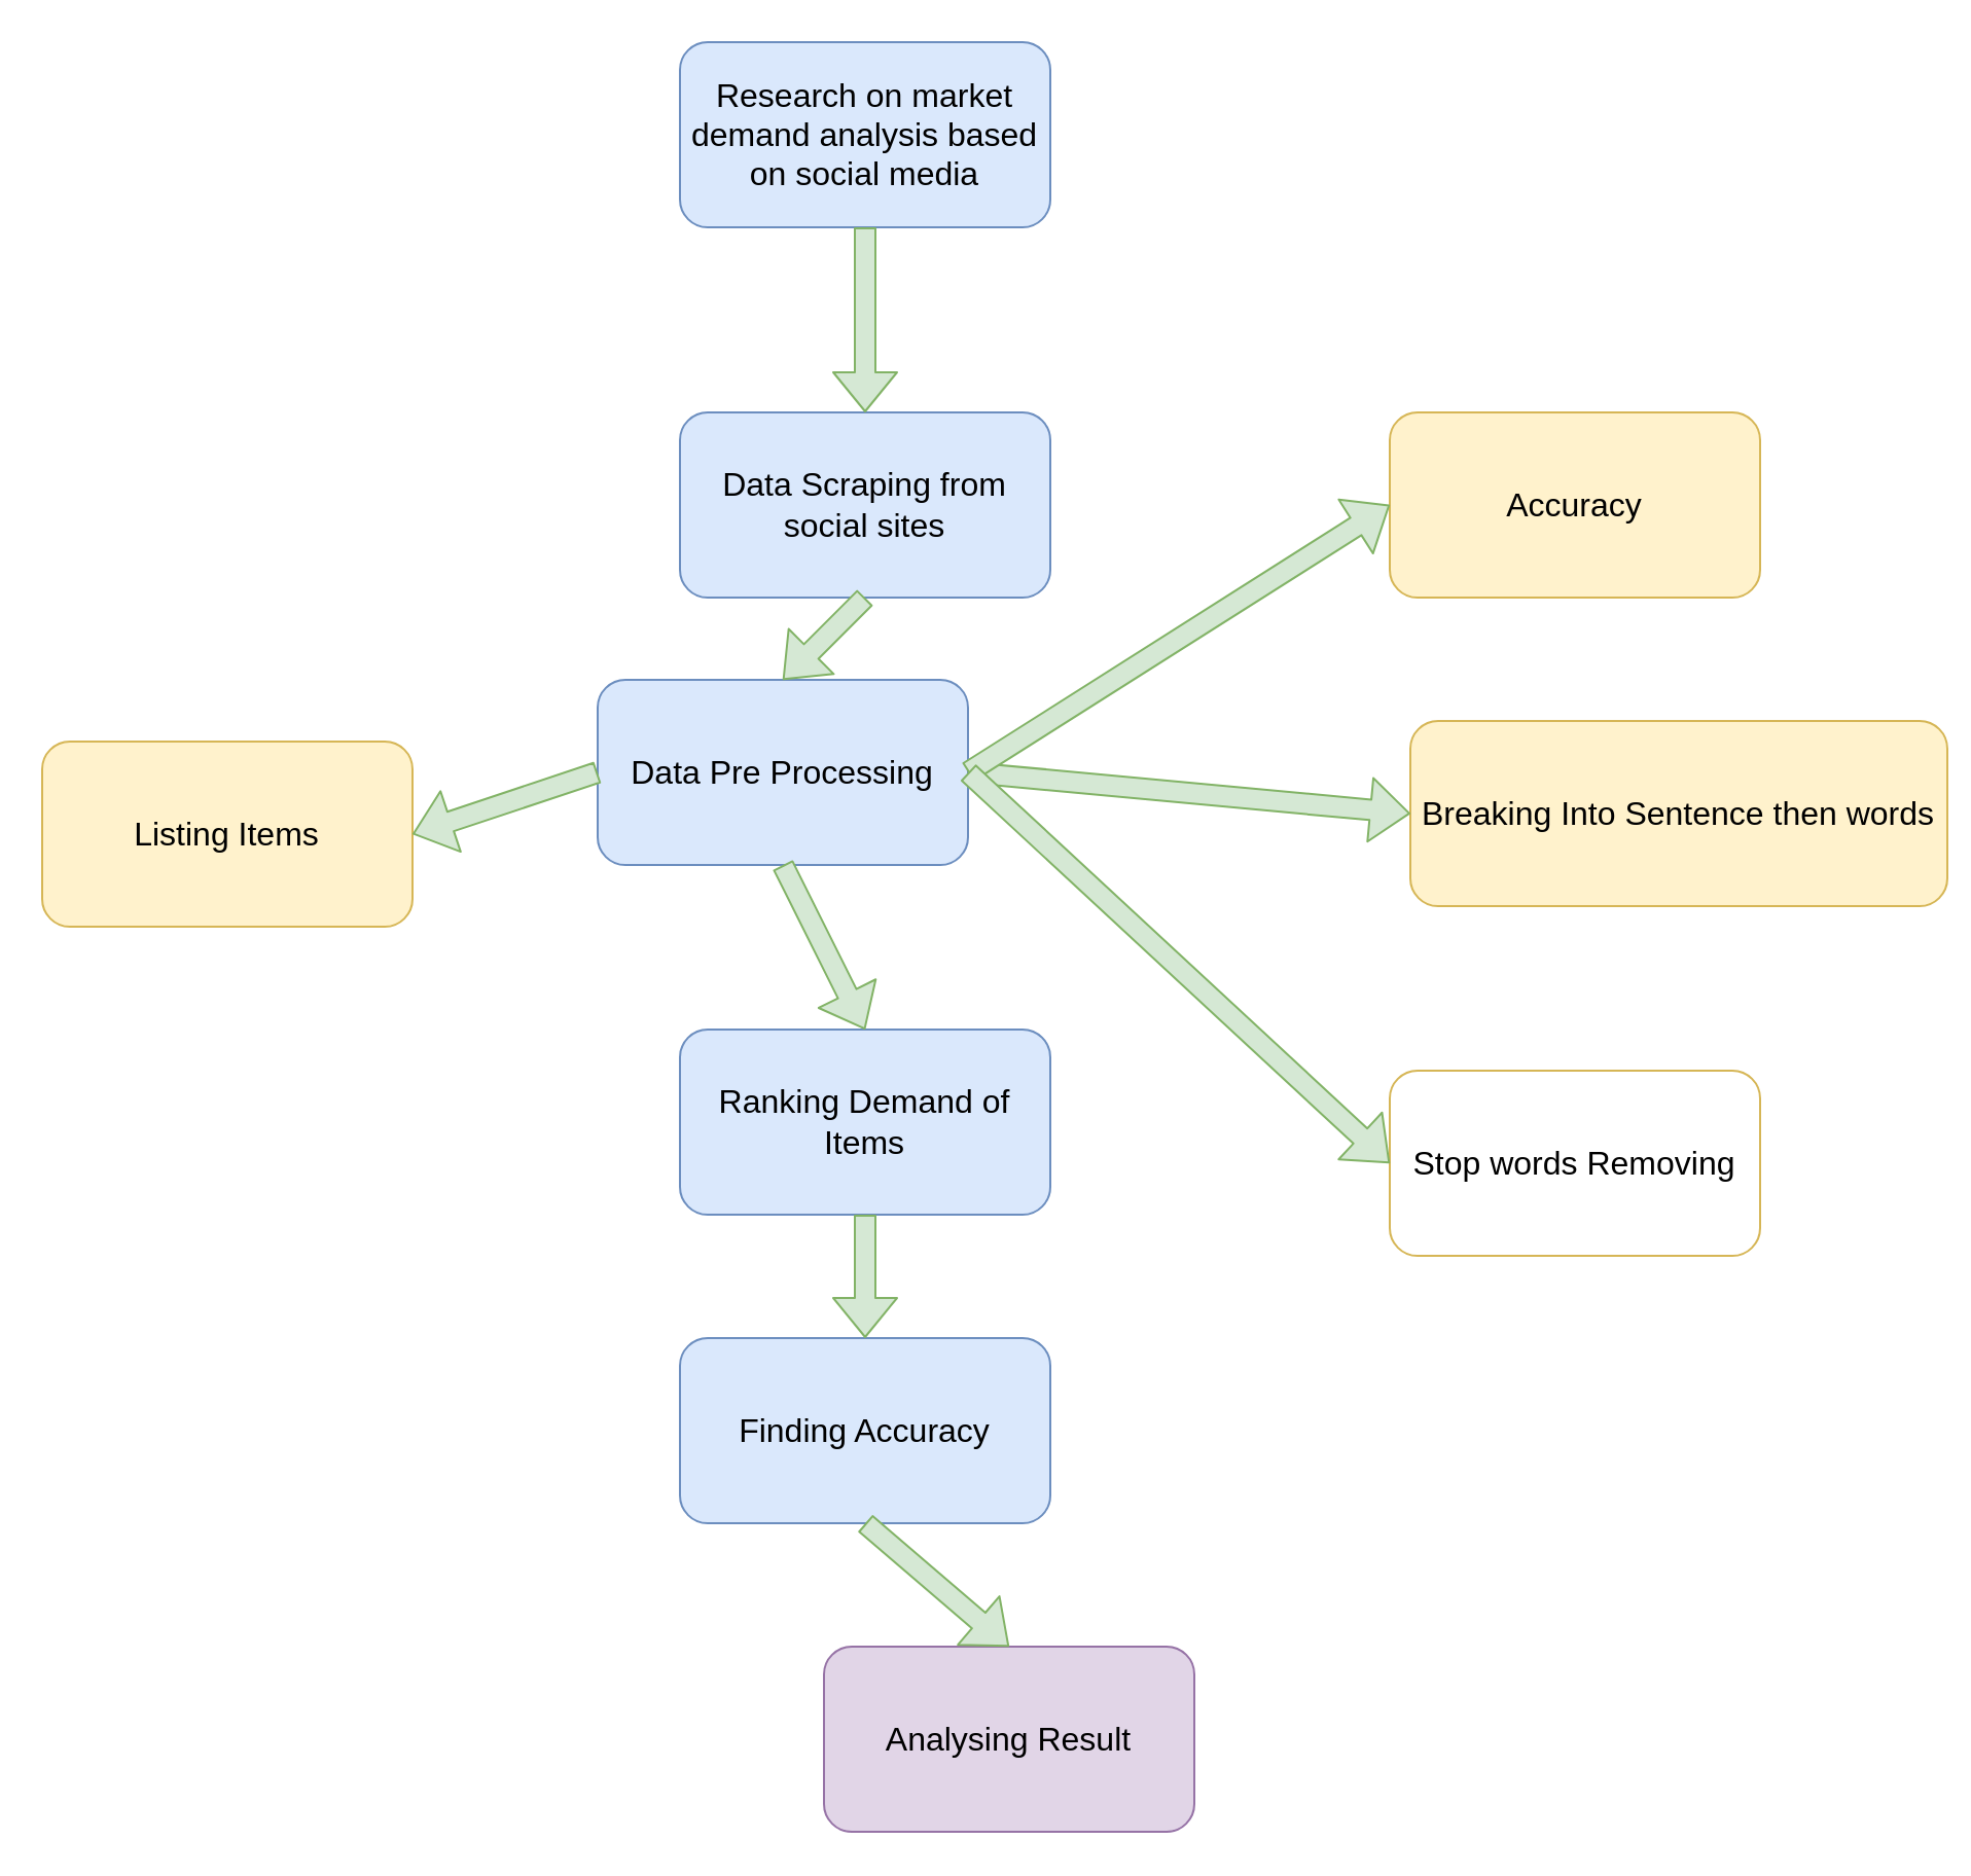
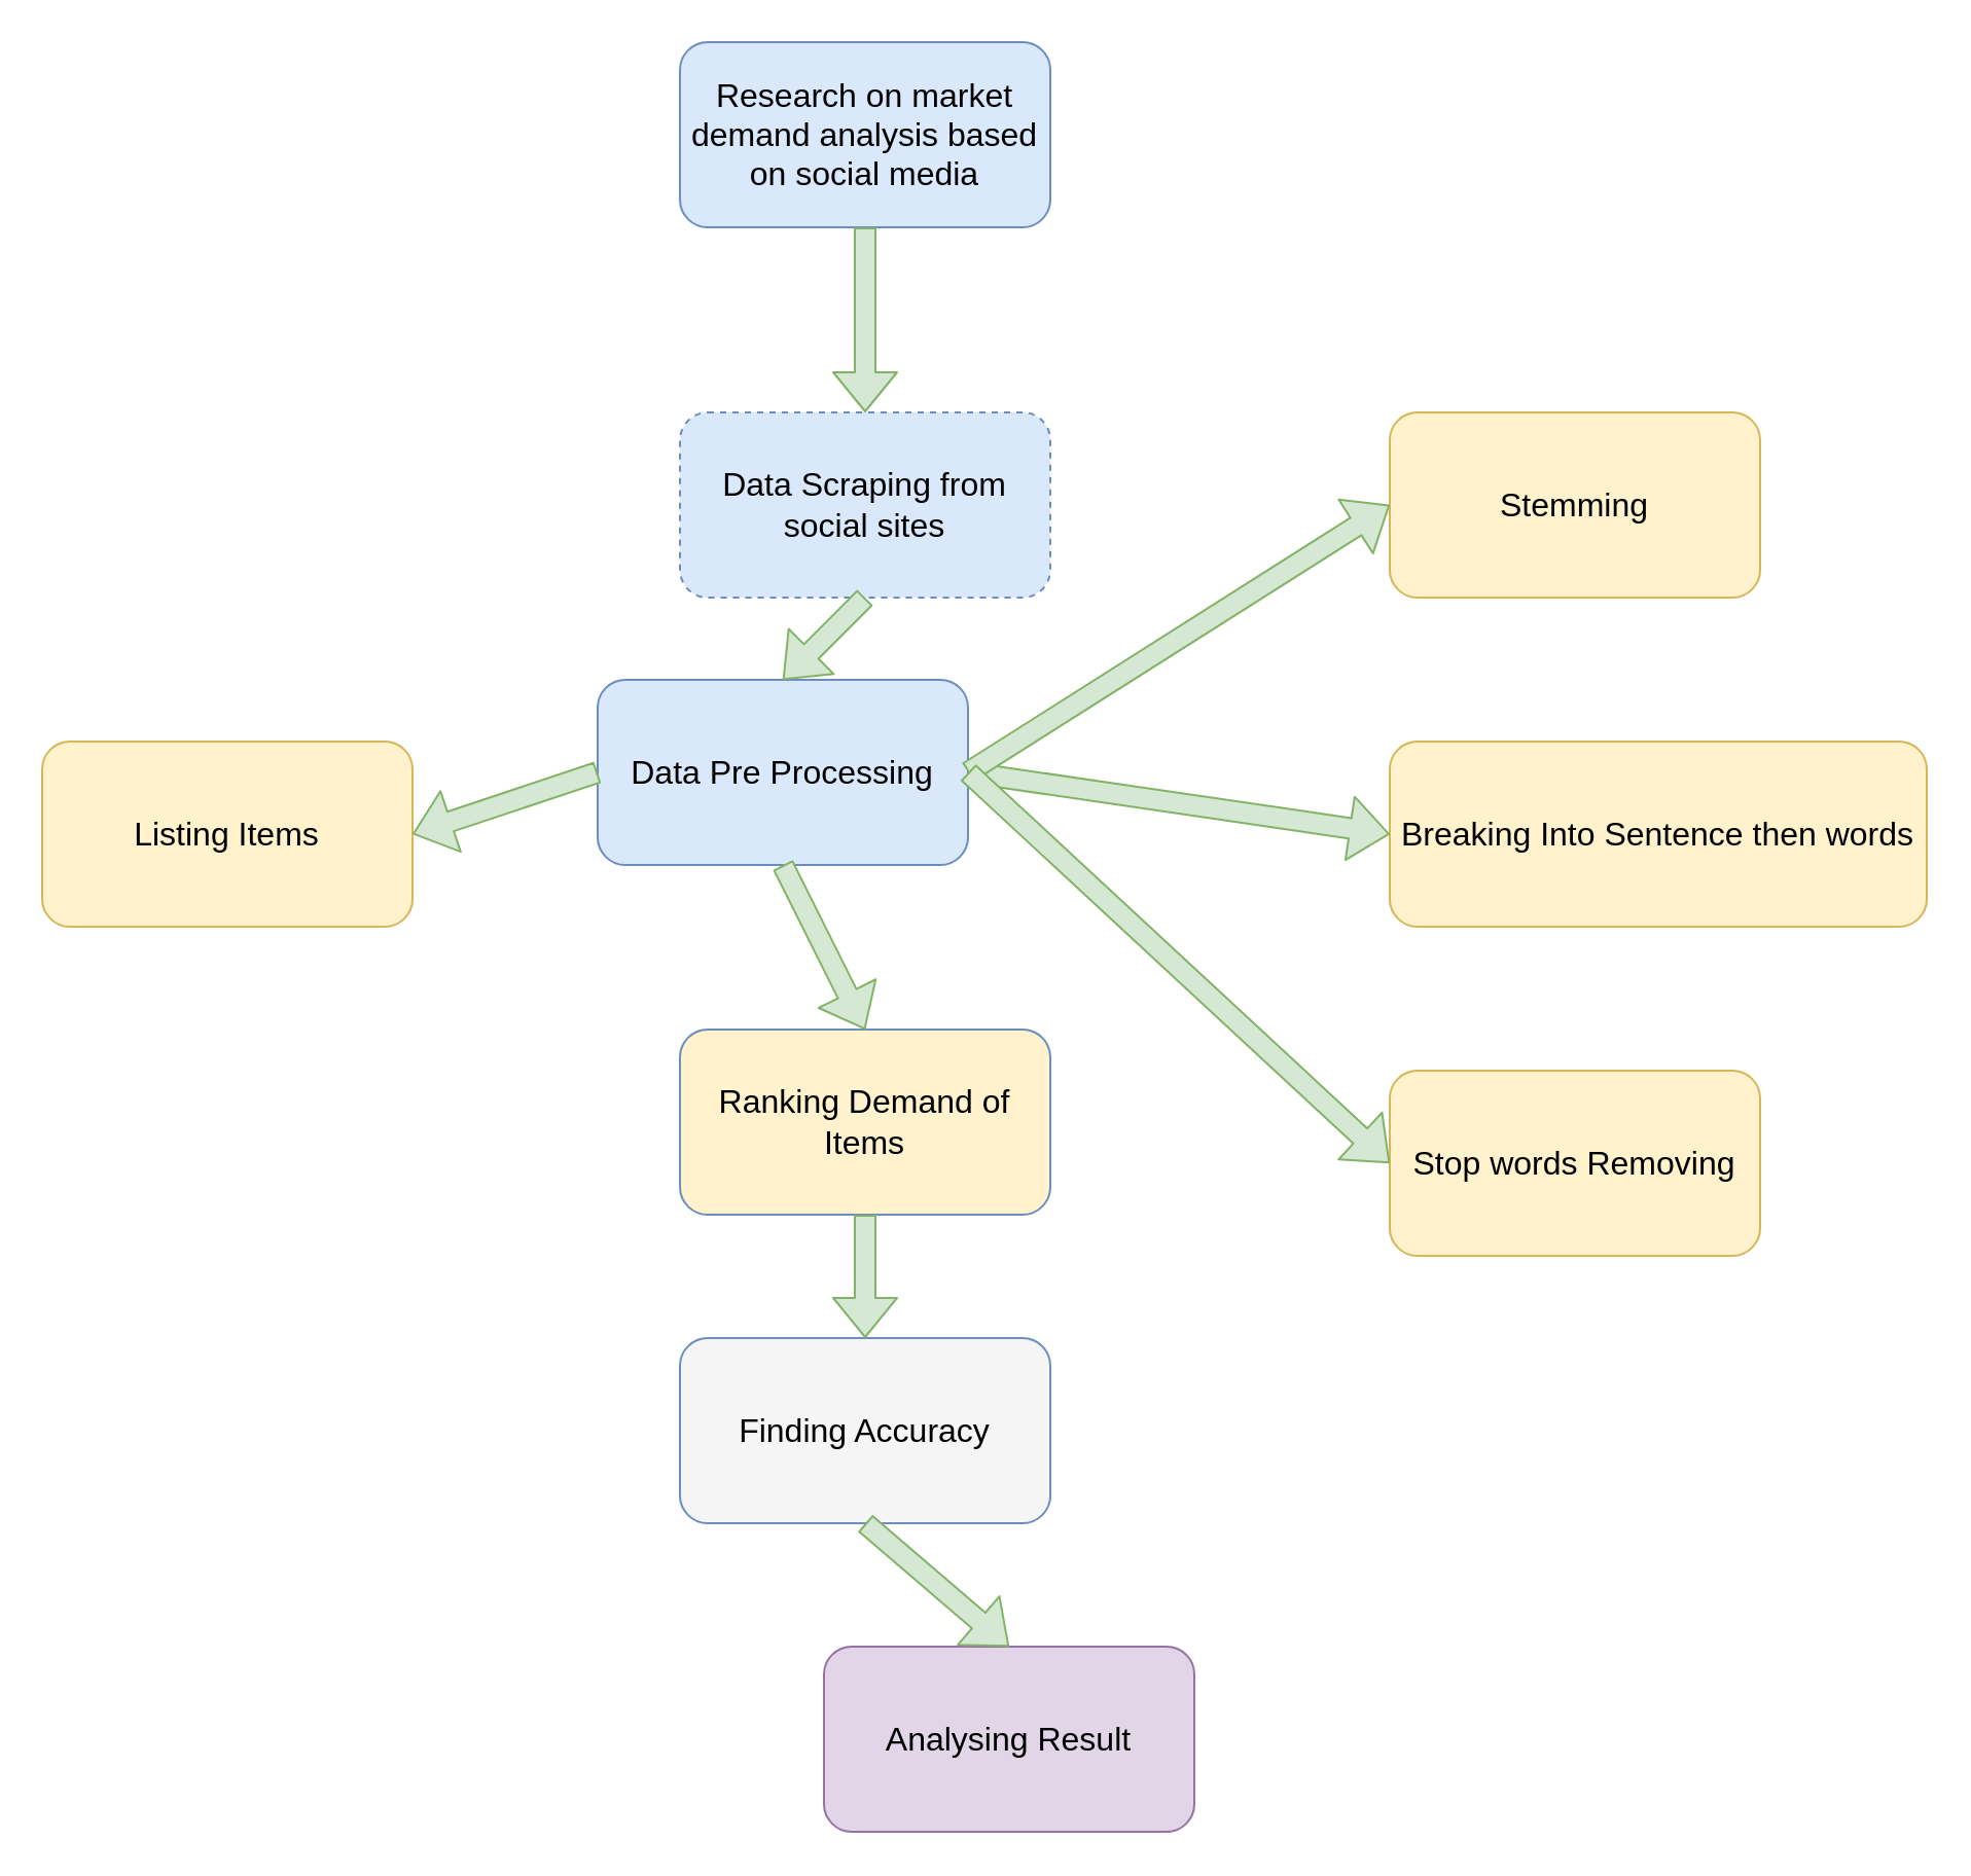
- <mxCell id="3" value="&lt;span style=&quot;font-size: 16px&quot;&gt;Data Scraping from social sites&lt;/span&gt;" style="rounded=1;whiteSpace=wrap;html=1;fillColor=#dae8fc;strokeColor=#6c8ebf;" vertex="1" parent="1"><mxGeometry x="330" y="200" width="180" height="90" as="geometry" /></mxCell>
+ <mxCell id="3" value="&lt;span style=&quot;font-size: 16px&quot;&gt;Data Scraping from social sites&lt;/span&gt;" style="rounded=1;whiteSpace=wrap;html=1;fillColor=#dae8fc;strokeColor=#6c8ebf;dashed=1;" vertex="1" parent="1"><mxGeometry x="330" y="200" width="180" height="90" as="geometry" /></mxCell>
- <mxCell id="4" value="&lt;span style=&quot;font-size: 16px&quot;&gt;Accuracy&lt;/span&gt;" style="rounded=1;whiteSpace=wrap;html=1;fillColor=#fff2cc;strokeColor=#d6b656;" vertex="1" parent="1"><mxGeometry x="675" y="200" width="180" height="90" as="geometry" /></mxCell>
+ <mxCell id="4" value="&lt;span style=&quot;font-size: 16px&quot;&gt;Stemming&lt;/span&gt;" style="rounded=1;whiteSpace=wrap;html=1;fillColor=#fff2cc;strokeColor=#d6b656;" vertex="1" parent="1"><mxGeometry x="675" y="200" width="180" height="90" as="geometry" /></mxCell>
- <mxCell id="6" value="&lt;span style=&quot;font-size: 16px&quot;&gt;Breaking Into Sentence then words&lt;/span&gt;" style="rounded=1;whiteSpace=wrap;html=1;fillColor=#fff2cc;strokeColor=#d6b656;" vertex="1" parent="1"><mxGeometry x="685" y="350" width="261" height="90" as="geometry" /></mxCell>
+ <mxCell id="6" value="&lt;span style=&quot;font-size: 16px&quot;&gt;Breaking Into Sentence then words&lt;/span&gt;" style="rounded=1;whiteSpace=wrap;html=1;fillColor=#fff2cc;strokeColor=#d6b656;" vertex="1" parent="1"><mxGeometry x="675" y="360" width="261" height="90" as="geometry" /></mxCell>
- <mxCell id="8" value="&lt;span style=&quot;font-size: 16px&quot;&gt;Ranking Demand of Items&lt;/span&gt;" style="rounded=1;whiteSpace=wrap;html=1;fillColor=#dae8fc;strokeColor=#6c8ebf;" vertex="1" parent="1"><mxGeometry x="330" y="500" width="180" height="90" as="geometry" /></mxCell>
+ <mxCell id="8" value="&lt;span style=&quot;font-size: 16px&quot;&gt;Ranking Demand of Items&lt;/span&gt;" style="rounded=1;whiteSpace=wrap;html=1;fillColor=#fff2cc;strokeColor=#6c8ebf;" vertex="1" parent="1"><mxGeometry x="330" y="500" width="180" height="90" as="geometry" /></mxCell>
- <mxCell id="7" value="&lt;span style=&quot;font-size: 16px&quot;&gt;Stop words Removing&lt;/span&gt;" style="rounded=1;whiteSpace=wrap;html=1;fillColor=#ffffff;strokeColor=#d6b656;" vertex="1" parent="1"><mxGeometry x="675" y="520" width="180" height="90" as="geometry" /></mxCell>
+ <mxCell id="7" value="&lt;span style=&quot;font-size: 16px&quot;&gt;Stop words Removing&lt;/span&gt;" style="rounded=1;whiteSpace=wrap;html=1;fillColor=#fff2cc;strokeColor=#d6b656;" vertex="1" parent="1"><mxGeometry x="675" y="520" width="180" height="90" as="geometry" /></mxCell>
- <mxCell id="9" value="&lt;span style=&quot;font-size: 16px&quot;&gt;Finding Accuracy&lt;/span&gt;" style="rounded=1;whiteSpace=wrap;html=1;fillColor=#dae8fc;strokeColor=#6c8ebf;" vertex="1" parent="1"><mxGeometry x="330" y="650" width="180" height="90" as="geometry" /></mxCell>
+ <mxCell id="9" value="&lt;span style=&quot;font-size: 16px&quot;&gt;Finding Accuracy&lt;/span&gt;" style="rounded=1;whiteSpace=wrap;html=1;fillColor=#f5f5f5;strokeColor=#6c8ebf;" vertex="1" parent="1"><mxGeometry x="330" y="650" width="180" height="90" as="geometry" /></mxCell>
